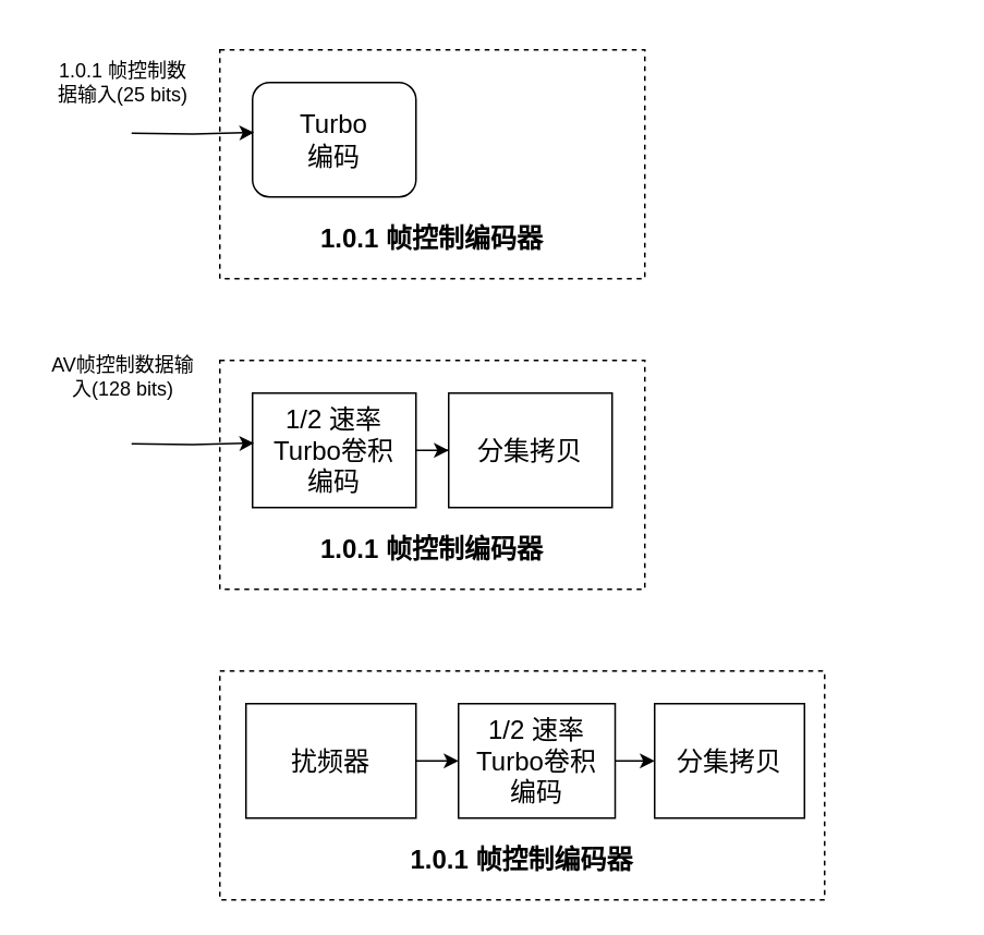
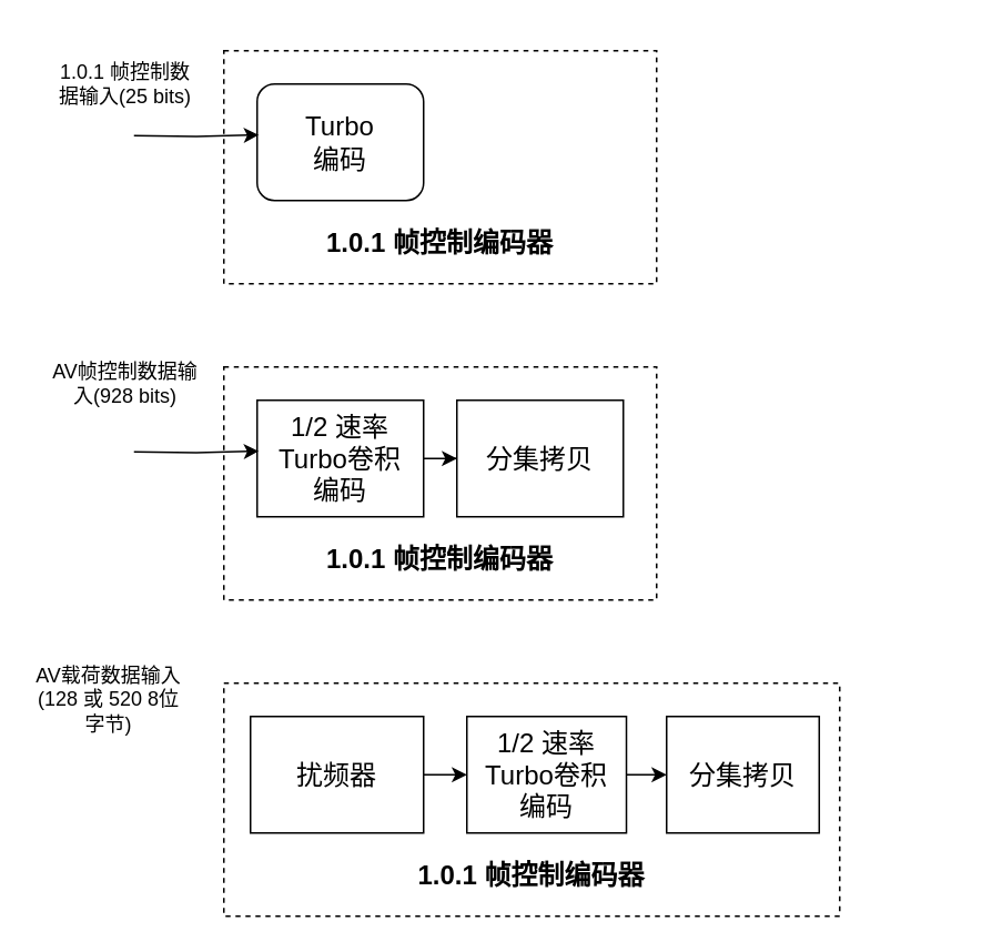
- <mxCell id="7" value="AV帧控制数据输入(128 bits)" style="rounded=0;whiteSpace=wrap;html=1;strokeColor=#FFFFFF;opacity=0;" vertex="1" parent="1"><mxGeometry x="30" y="200" width="90" height="60" as="geometry" /></mxCell>
+ <mxCell id="7" value="AV帧控制数据输入(928 bits)" style="rounded=0;whiteSpace=wrap;html=1;strokeColor=#FFFFFF;opacity=0;" vertex="1" parent="1"><mxGeometry x="30" y="200" width="90" height="60" as="geometry" /></mxCell>
+ <mxCell id="14" value="AV载荷数据输入(128 或 520 8位字节)" style="rounded=0;whiteSpace=wrap;html=1;strokeColor=#FFFFFF;opacity=0;" vertex="1" parent="1"><mxGeometry x="20" y="390" width="90" height="60" as="geometry" /></mxCell>
